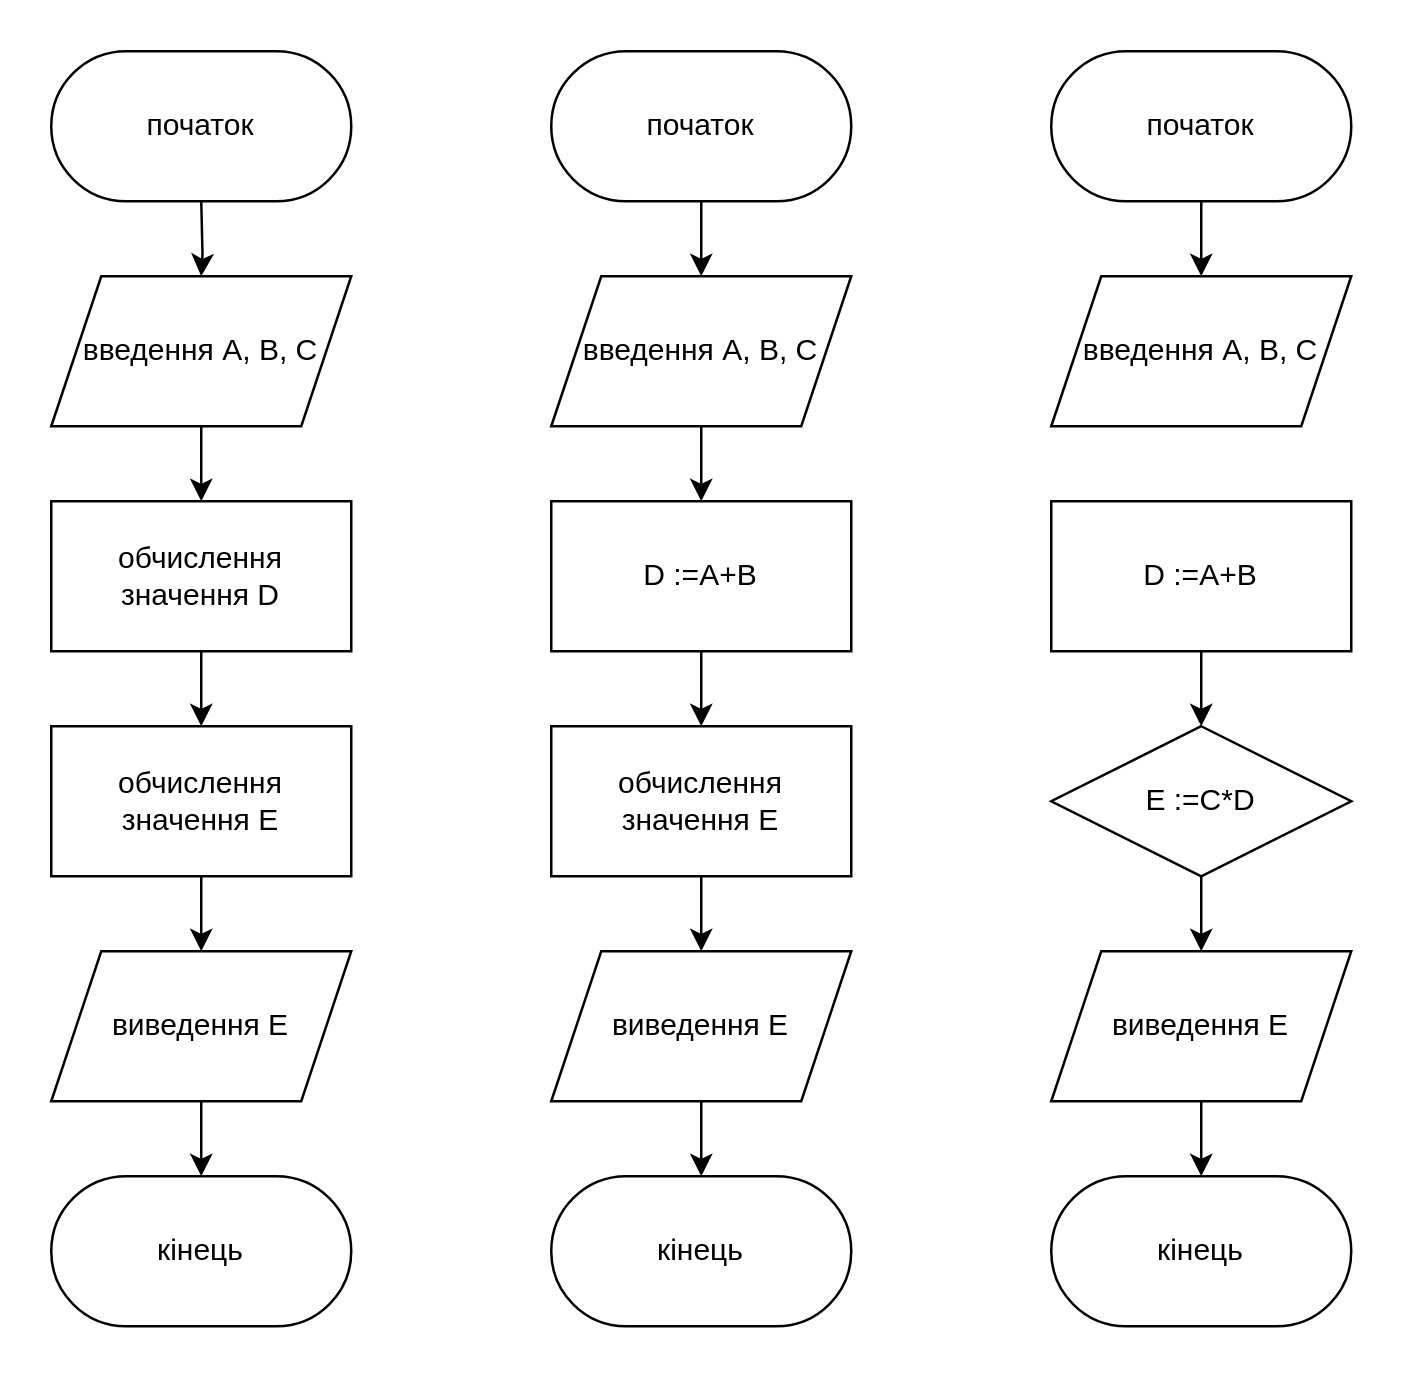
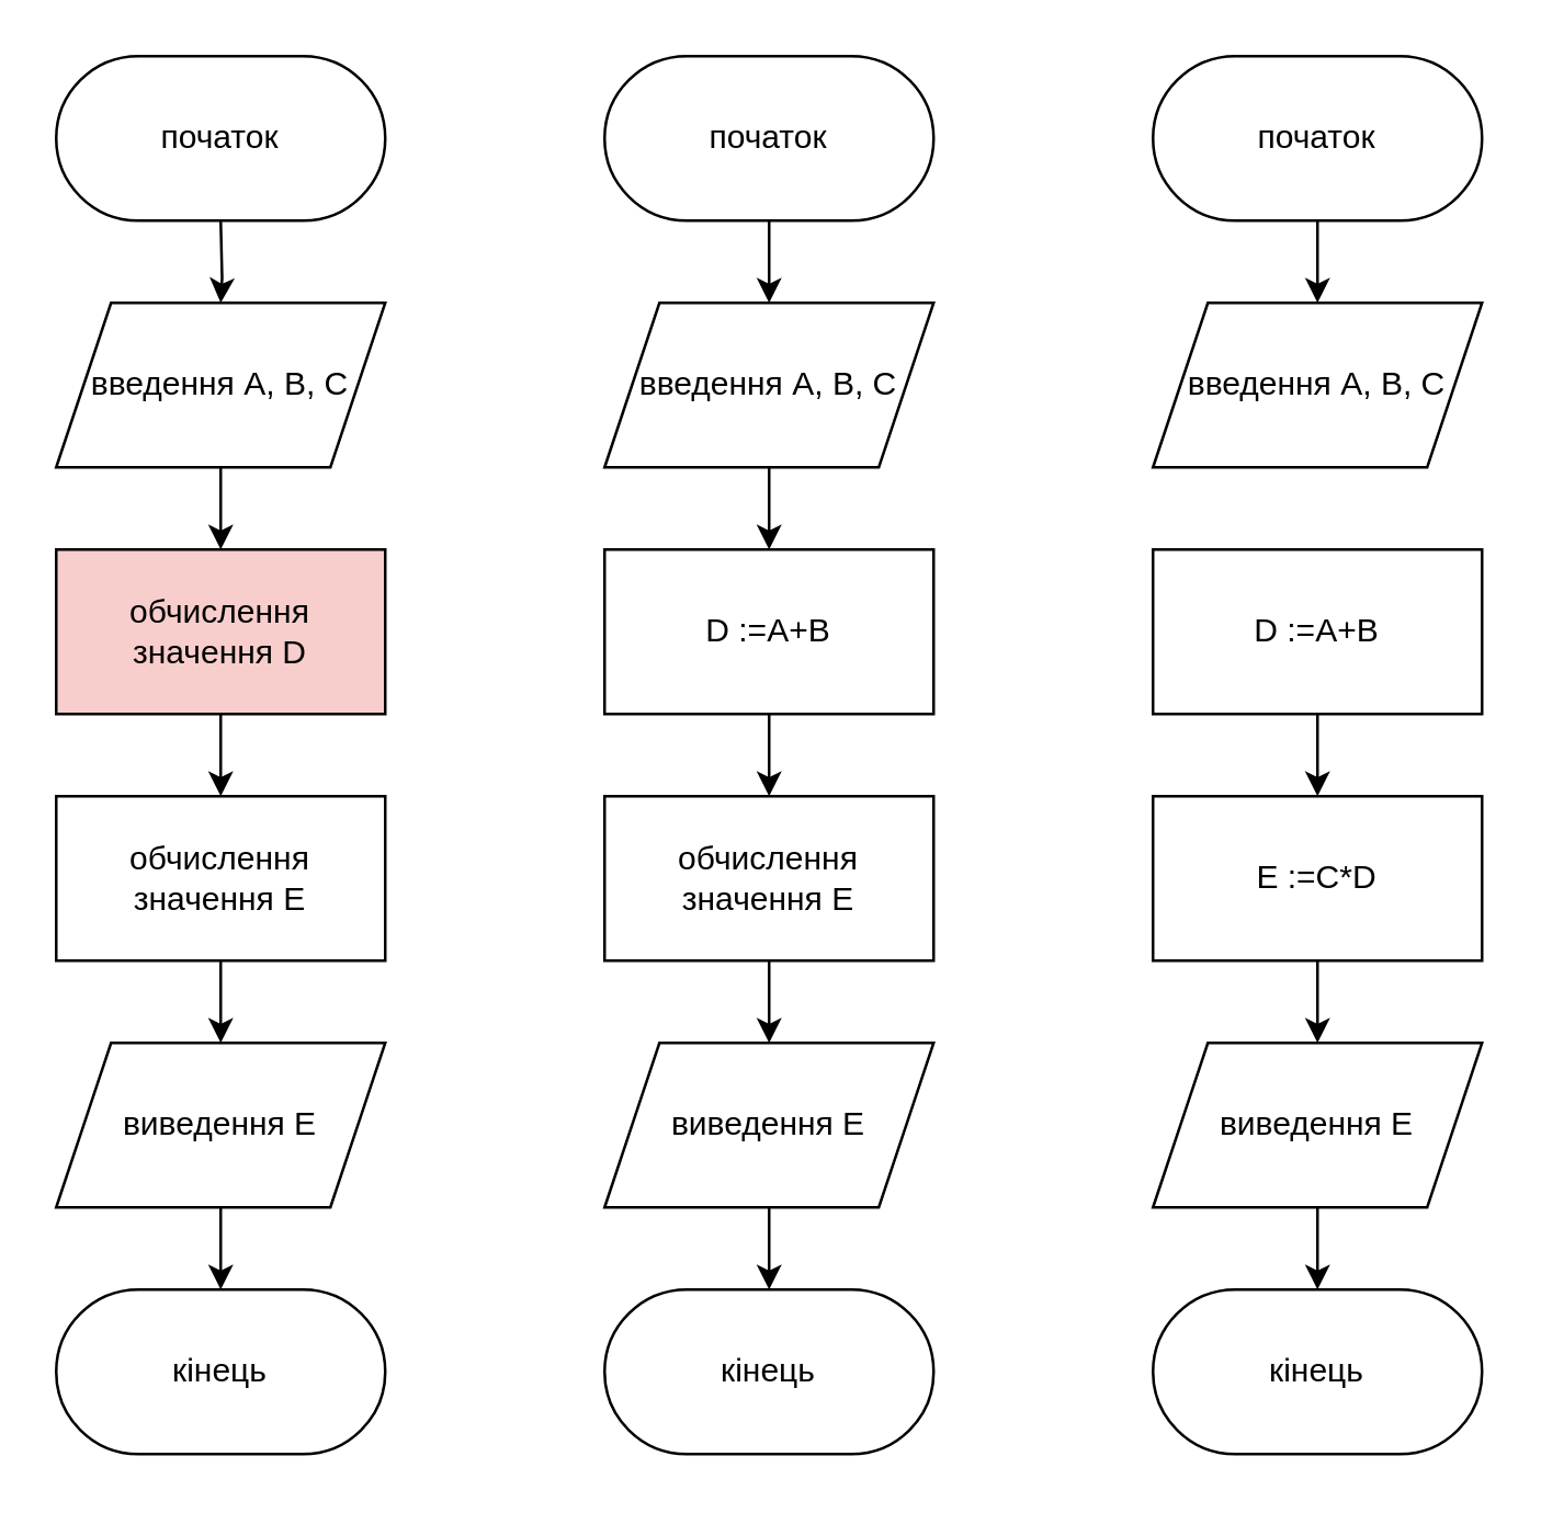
- <mxCell id="6" value="обчислення значення D" style="rounded=0;whiteSpace=wrap;html=1;" parent="1" vertex="1"><mxGeometry x="20" y="200" width="120" height="60" as="geometry" /></mxCell>
+ <mxCell id="6" value="обчислення значення D" style="rounded=0;whiteSpace=wrap;html=1;fillColor=#f8cecc;" parent="1" vertex="1"><mxGeometry x="20" y="200" width="120" height="60" as="geometry" /></mxCell>
- <mxCell id="29" value="E :=C*D" style="rhombus;whiteSpace=wrap;html=1;" parent="1" vertex="1"><mxGeometry x="420" y="290" width="120" height="60" as="geometry" /></mxCell>
+ <mxCell id="29" value="E :=C*D" style="rounded=0;whiteSpace=wrap;html=1;" parent="1" vertex="1"><mxGeometry x="420" y="290" width="120" height="60" as="geometry" /></mxCell>
